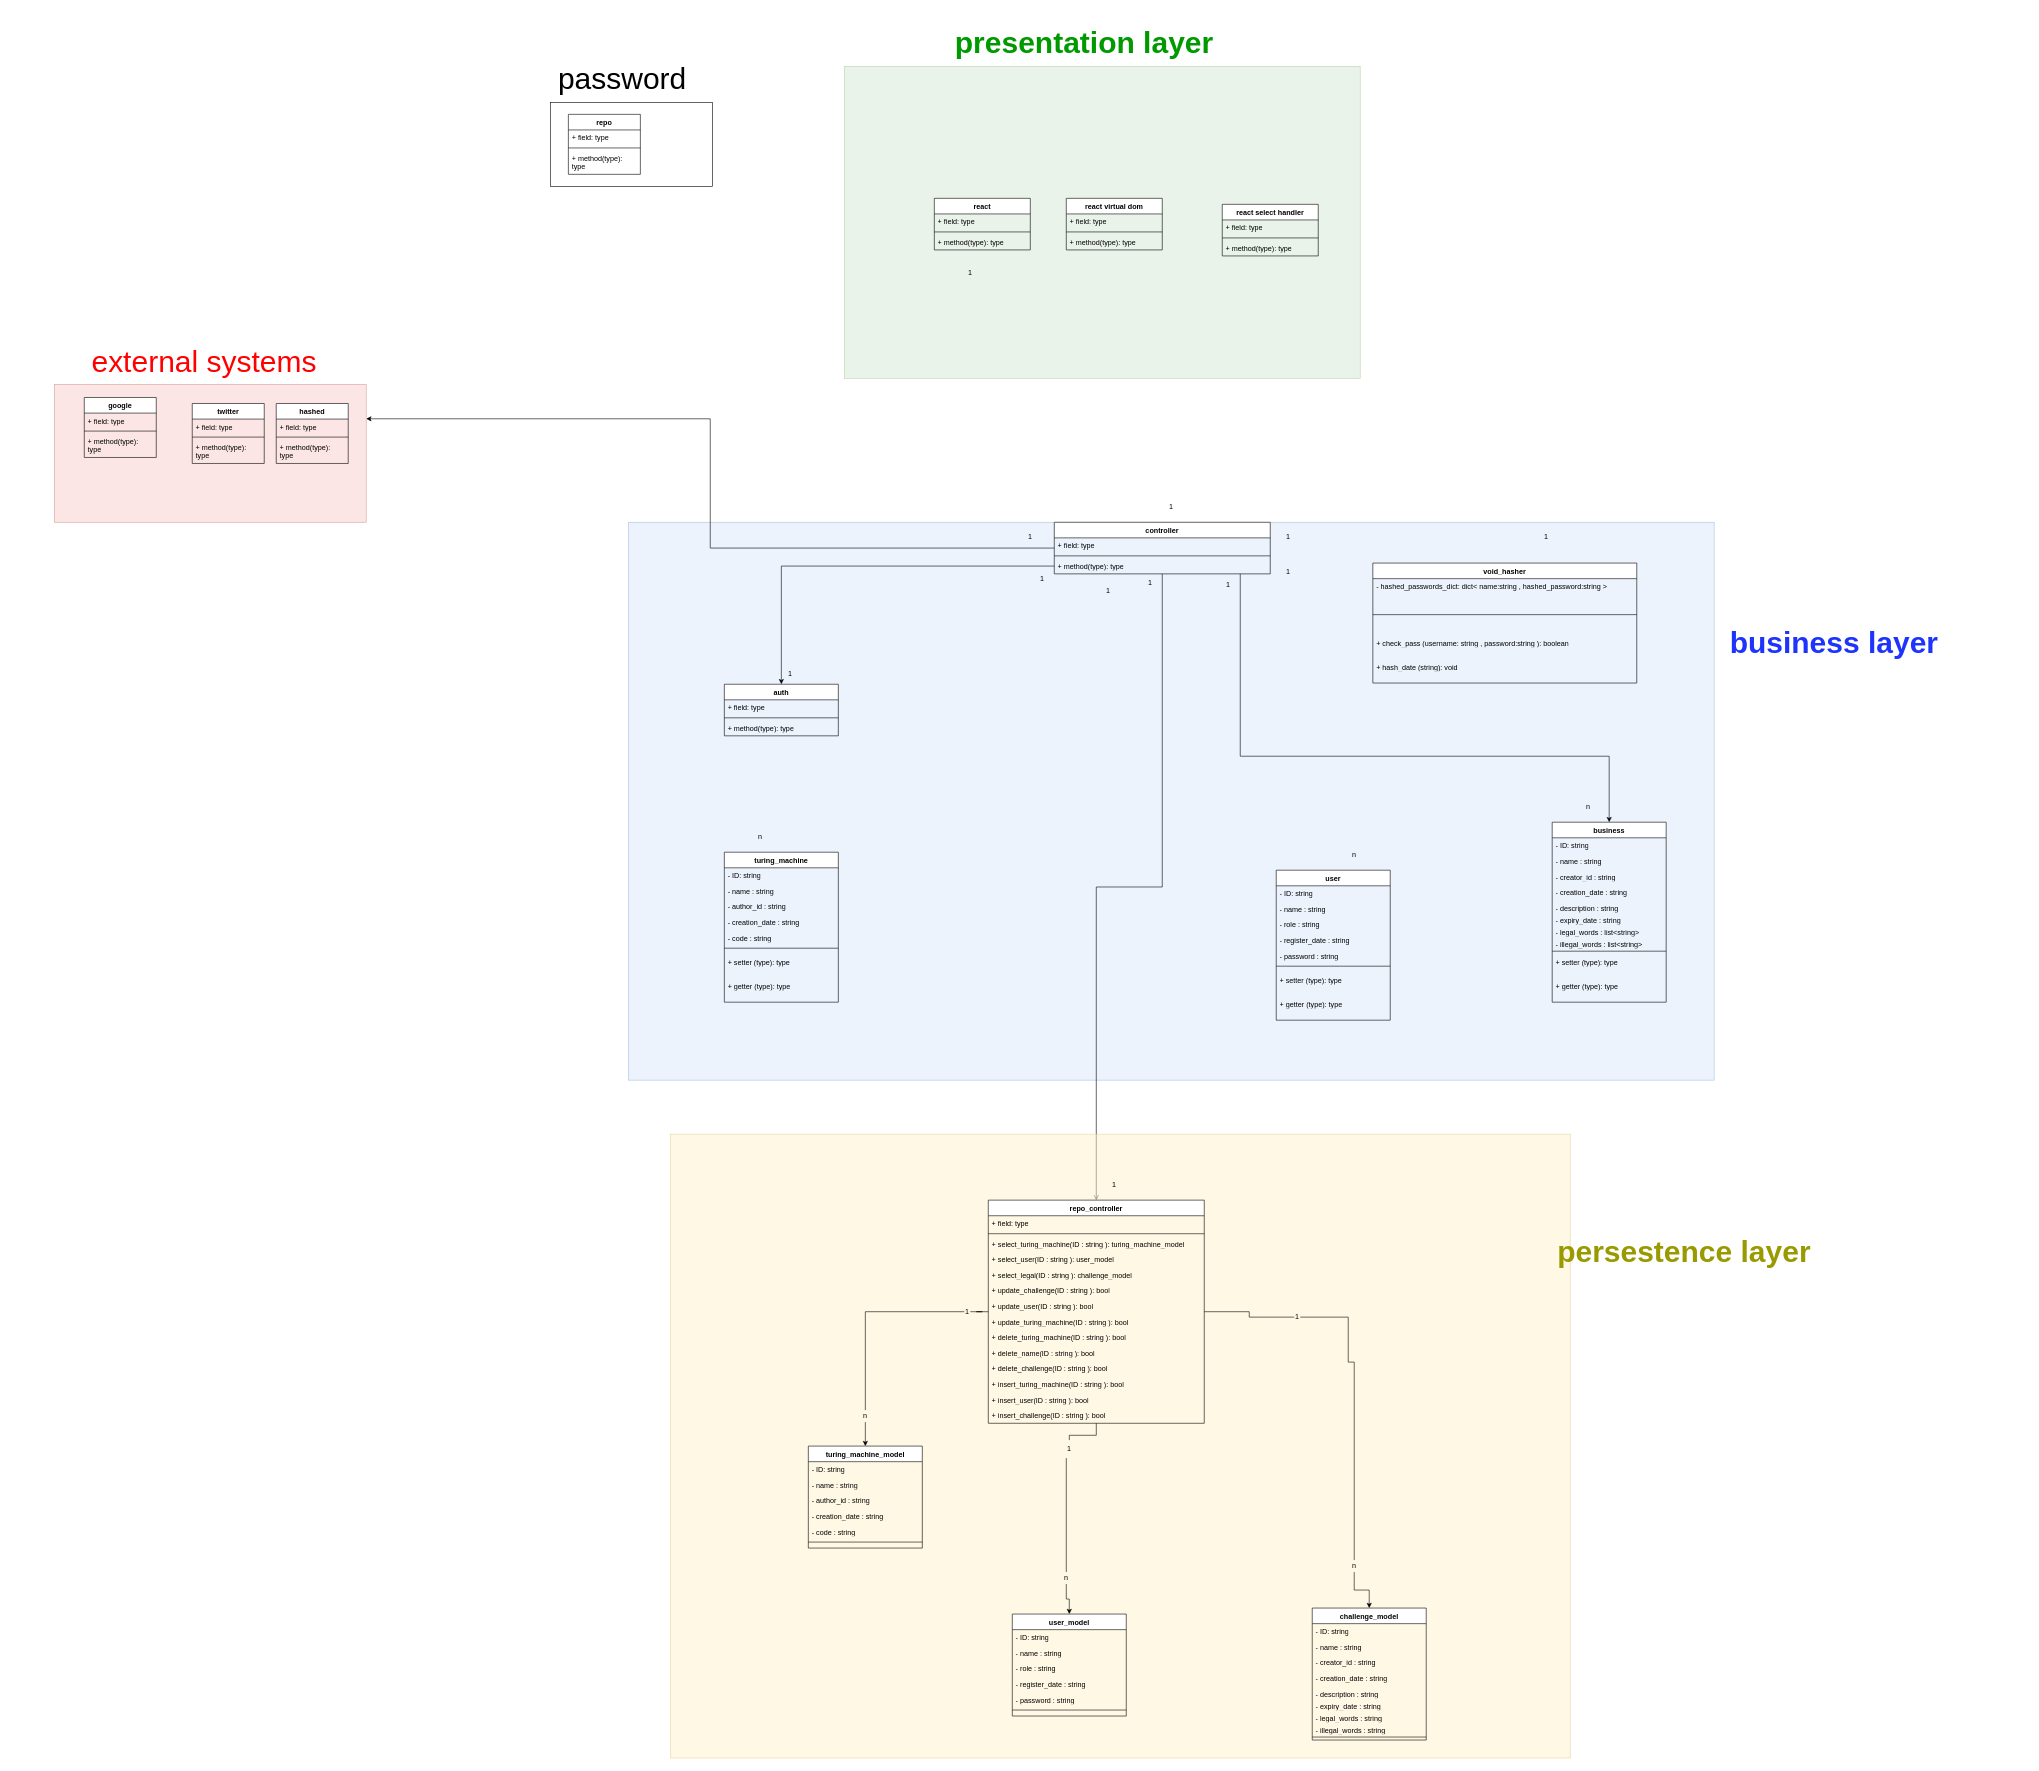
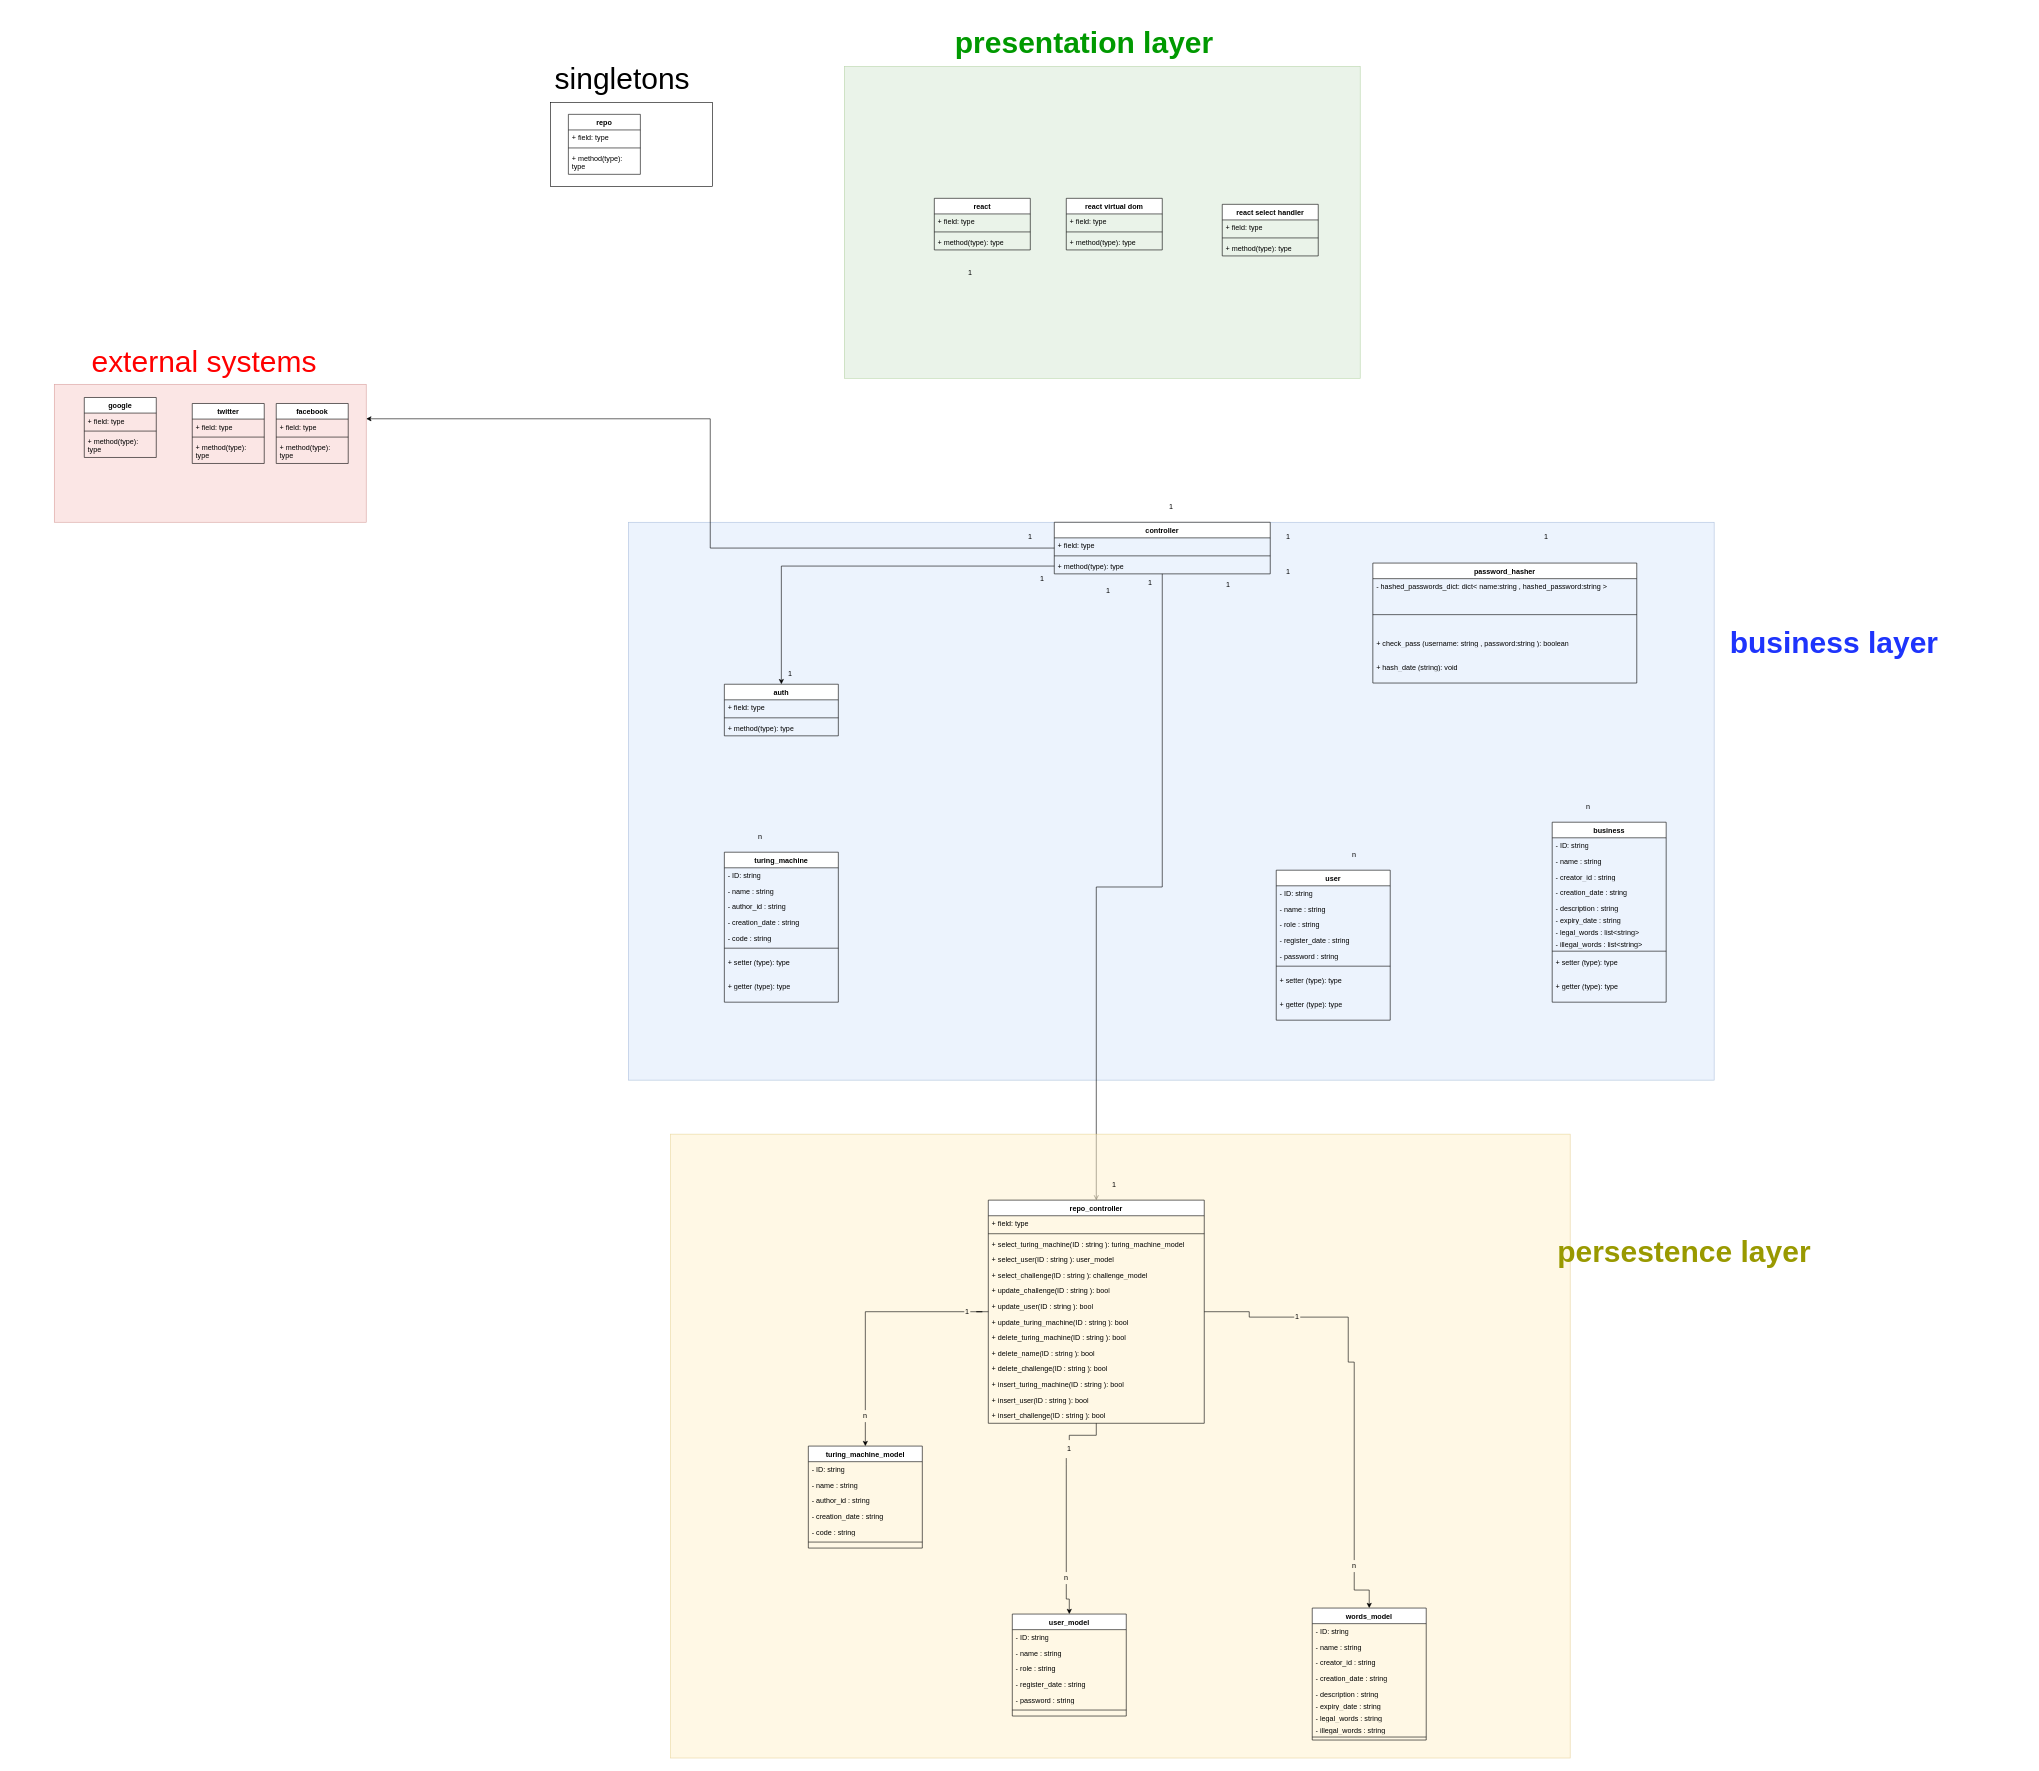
- <mxCell id="17" value="password" style="text;html=1;strokeColor=none;fillColor=none;align=center;verticalAlign=middle;whiteSpace=wrap;rounded=0;fontSize=50;" vertex="1" parent="1"><mxGeometry x="717" y="80" width="640" height="100" as="geometry" /></mxCell>
+ <mxCell id="17" value="singletons" style="text;html=1;strokeColor=none;fillColor=none;align=center;verticalAlign=middle;whiteSpace=wrap;rounded=0;fontSize=50;" vertex="1" parent="1"><mxGeometry x="717" y="80" width="640" height="100" as="geometry" /></mxCell>
- <mxCell id="45" value="hashed" style="swimlane;fontStyle=1;align=center;verticalAlign=top;childLayout=stackLayout;horizontal=1;startSize=26;horizontalStack=0;resizeParent=1;resizeParentMax=0;resizeLast=0;collapsible=1;marginBottom=0;whiteSpace=wrap;html=1;" vertex="1" parent="1"><mxGeometry x="460" y="672" width="120" height="100" as="geometry"><mxRectangle x="70" y="-400" width="100" height="30" as="alternateBounds" /></mxGeometry></mxCell>
+ <mxCell id="45" value="facebook" style="swimlane;fontStyle=1;align=center;verticalAlign=top;childLayout=stackLayout;horizontal=1;startSize=26;horizontalStack=0;resizeParent=1;resizeParentMax=0;resizeLast=0;collapsible=1;marginBottom=0;whiteSpace=wrap;html=1;" vertex="1" parent="1"><mxGeometry x="460" y="672" width="120" height="100" as="geometry"><mxRectangle x="70" y="-400" width="100" height="30" as="alternateBounds" /></mxGeometry></mxCell>
- <mxCell id="79" value="void_hasher" style="swimlane;fontStyle=1;align=center;verticalAlign=top;childLayout=stackLayout;horizontal=1;startSize=26;horizontalStack=0;resizeParent=1;resizeParentMax=0;resizeLast=0;collapsible=1;marginBottom=0;whiteSpace=wrap;html=1;" vertex="1" parent="1"><mxGeometry x="2288" y="938" width="440" height="200" as="geometry"><mxRectangle x="70" y="-400" width="100" height="30" as="alternateBounds" /></mxGeometry></mxCell>
+ <mxCell id="79" value="password_hasher" style="swimlane;fontStyle=1;align=center;verticalAlign=top;childLayout=stackLayout;horizontal=1;startSize=26;horizontalStack=0;resizeParent=1;resizeParentMax=0;resizeLast=0;collapsible=1;marginBottom=0;whiteSpace=wrap;html=1;" vertex="1" parent="1"><mxGeometry x="2288" y="938" width="440" height="200" as="geometry"><mxRectangle x="70" y="-400" width="100" height="30" as="alternateBounds" /></mxGeometry></mxCell>
- <mxCell id="26" style="edgeStyle=orthogonalEdgeStyle;rounded=0;orthogonalLoop=1;jettySize=auto;html=1;" edge="1" parent="1" source="27" target="67"><mxGeometry relative="1" as="geometry"><Array as="points"><mxPoint x="2067" y="1260" /><mxPoint x="2682" y="1260" /></Array></mxGeometry></mxCell>
- <mxCell id="92" value="+ select_legal(ID : string ): challenge_model" style="text;strokeColor=none;fillColor=none;align=left;verticalAlign=top;spacingLeft=4;spacingRight=4;overflow=hidden;rotatable=0;points=[[0,0.5],[1,0.5]];portConstraint=eastwest;whiteSpace=wrap;html=1;" vertex="1" parent="87"><mxGeometry y="112" width="360" height="26" as="geometry" /></mxCell>
+ <mxCell id="92" value="+ select_challenge(ID : string ): challenge_model" style="text;strokeColor=none;fillColor=none;align=left;verticalAlign=top;spacingLeft=4;spacingRight=4;overflow=hidden;rotatable=0;points=[[0,0.5],[1,0.5]];portConstraint=eastwest;whiteSpace=wrap;html=1;" vertex="1" parent="87"><mxGeometry y="112" width="360" height="26" as="geometry" /></mxCell>
- <mxCell id="116" value="challenge_model" style="swimlane;fontStyle=1;align=center;verticalAlign=top;childLayout=stackLayout;horizontal=1;startSize=26;horizontalStack=0;resizeParent=1;resizeParentMax=0;resizeLast=0;collapsible=1;marginBottom=0;whiteSpace=wrap;html=1;" vertex="1" parent="1"><mxGeometry x="2187" y="2680" width="190" height="220" as="geometry"><mxRectangle x="70" y="-400" width="100" height="30" as="alternateBounds" /></mxGeometry></mxCell>
+ <mxCell id="116" value="words_model" style="swimlane;fontStyle=1;align=center;verticalAlign=top;childLayout=stackLayout;horizontal=1;startSize=26;horizontalStack=0;resizeParent=1;resizeParentMax=0;resizeLast=0;collapsible=1;marginBottom=0;whiteSpace=wrap;html=1;" vertex="1" parent="1"><mxGeometry x="2187" y="2680" width="190" height="220" as="geometry"><mxRectangle x="70" y="-400" width="100" height="30" as="alternateBounds" /></mxGeometry></mxCell>
